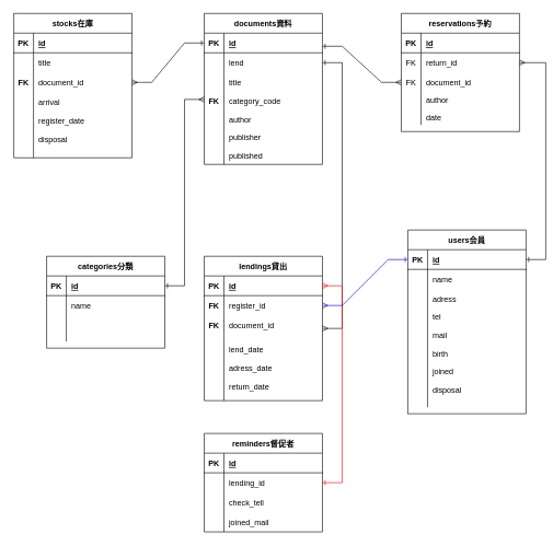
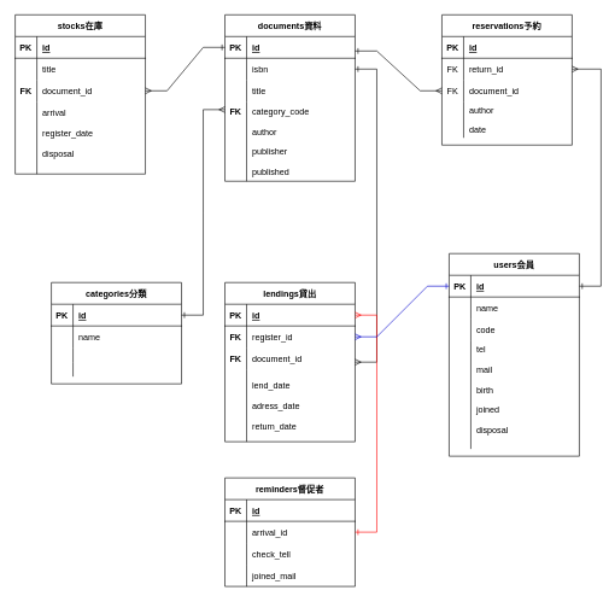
- <mxCell id="21" value="lend" style="shape=partialRectangle;connectable=0;fillColor=none;top=0;left=0;bottom=0;right=0;align=left;spacingLeft=6;overflow=hidden;" parent="19" vertex="1"><mxGeometry x="30" width="150" height="30" as="geometry"><mxRectangle width="150" height="30" as="alternateBounds" /></mxGeometry></mxCell>
+ <mxCell id="21" value="isbn" style="shape=partialRectangle;connectable=0;fillColor=none;top=0;left=0;bottom=0;right=0;align=left;spacingLeft=6;overflow=hidden;" parent="19" vertex="1"><mxGeometry x="30" width="150" height="30" as="geometry"><mxRectangle width="150" height="30" as="alternateBounds" /></mxGeometry></mxCell>
- <mxCell id="65" value="adress" style="shape=partialRectangle;connectable=0;fillColor=none;top=0;left=0;bottom=0;right=0;align=left;spacingLeft=6;overflow=hidden;" parent="63" vertex="1"><mxGeometry x="30" width="150" height="30" as="geometry"><mxRectangle width="150" height="30" as="alternateBounds" /></mxGeometry></mxCell>
+ <mxCell id="65" value="code" style="shape=partialRectangle;connectable=0;fillColor=none;top=0;left=0;bottom=0;right=0;align=left;spacingLeft=6;overflow=hidden;" parent="63" vertex="1"><mxGeometry x="30" width="150" height="30" as="geometry"><mxRectangle width="150" height="30" as="alternateBounds" /></mxGeometry></mxCell>
- <mxCell id="49" value="lending_id" style="shape=partialRectangle;connectable=0;fillColor=none;top=0;left=0;bottom=0;right=0;align=left;spacingLeft=6;overflow=hidden;" parent="47" vertex="1"><mxGeometry x="30" width="150" height="30" as="geometry"><mxRectangle width="150" height="30" as="alternateBounds" /></mxGeometry></mxCell>
+ <mxCell id="49" value="arrival_id" style="shape=partialRectangle;connectable=0;fillColor=none;top=0;left=0;bottom=0;right=0;align=left;spacingLeft=6;overflow=hidden;" parent="47" vertex="1"><mxGeometry x="30" width="150" height="30" as="geometry"><mxRectangle width="150" height="30" as="alternateBounds" /></mxGeometry></mxCell>
